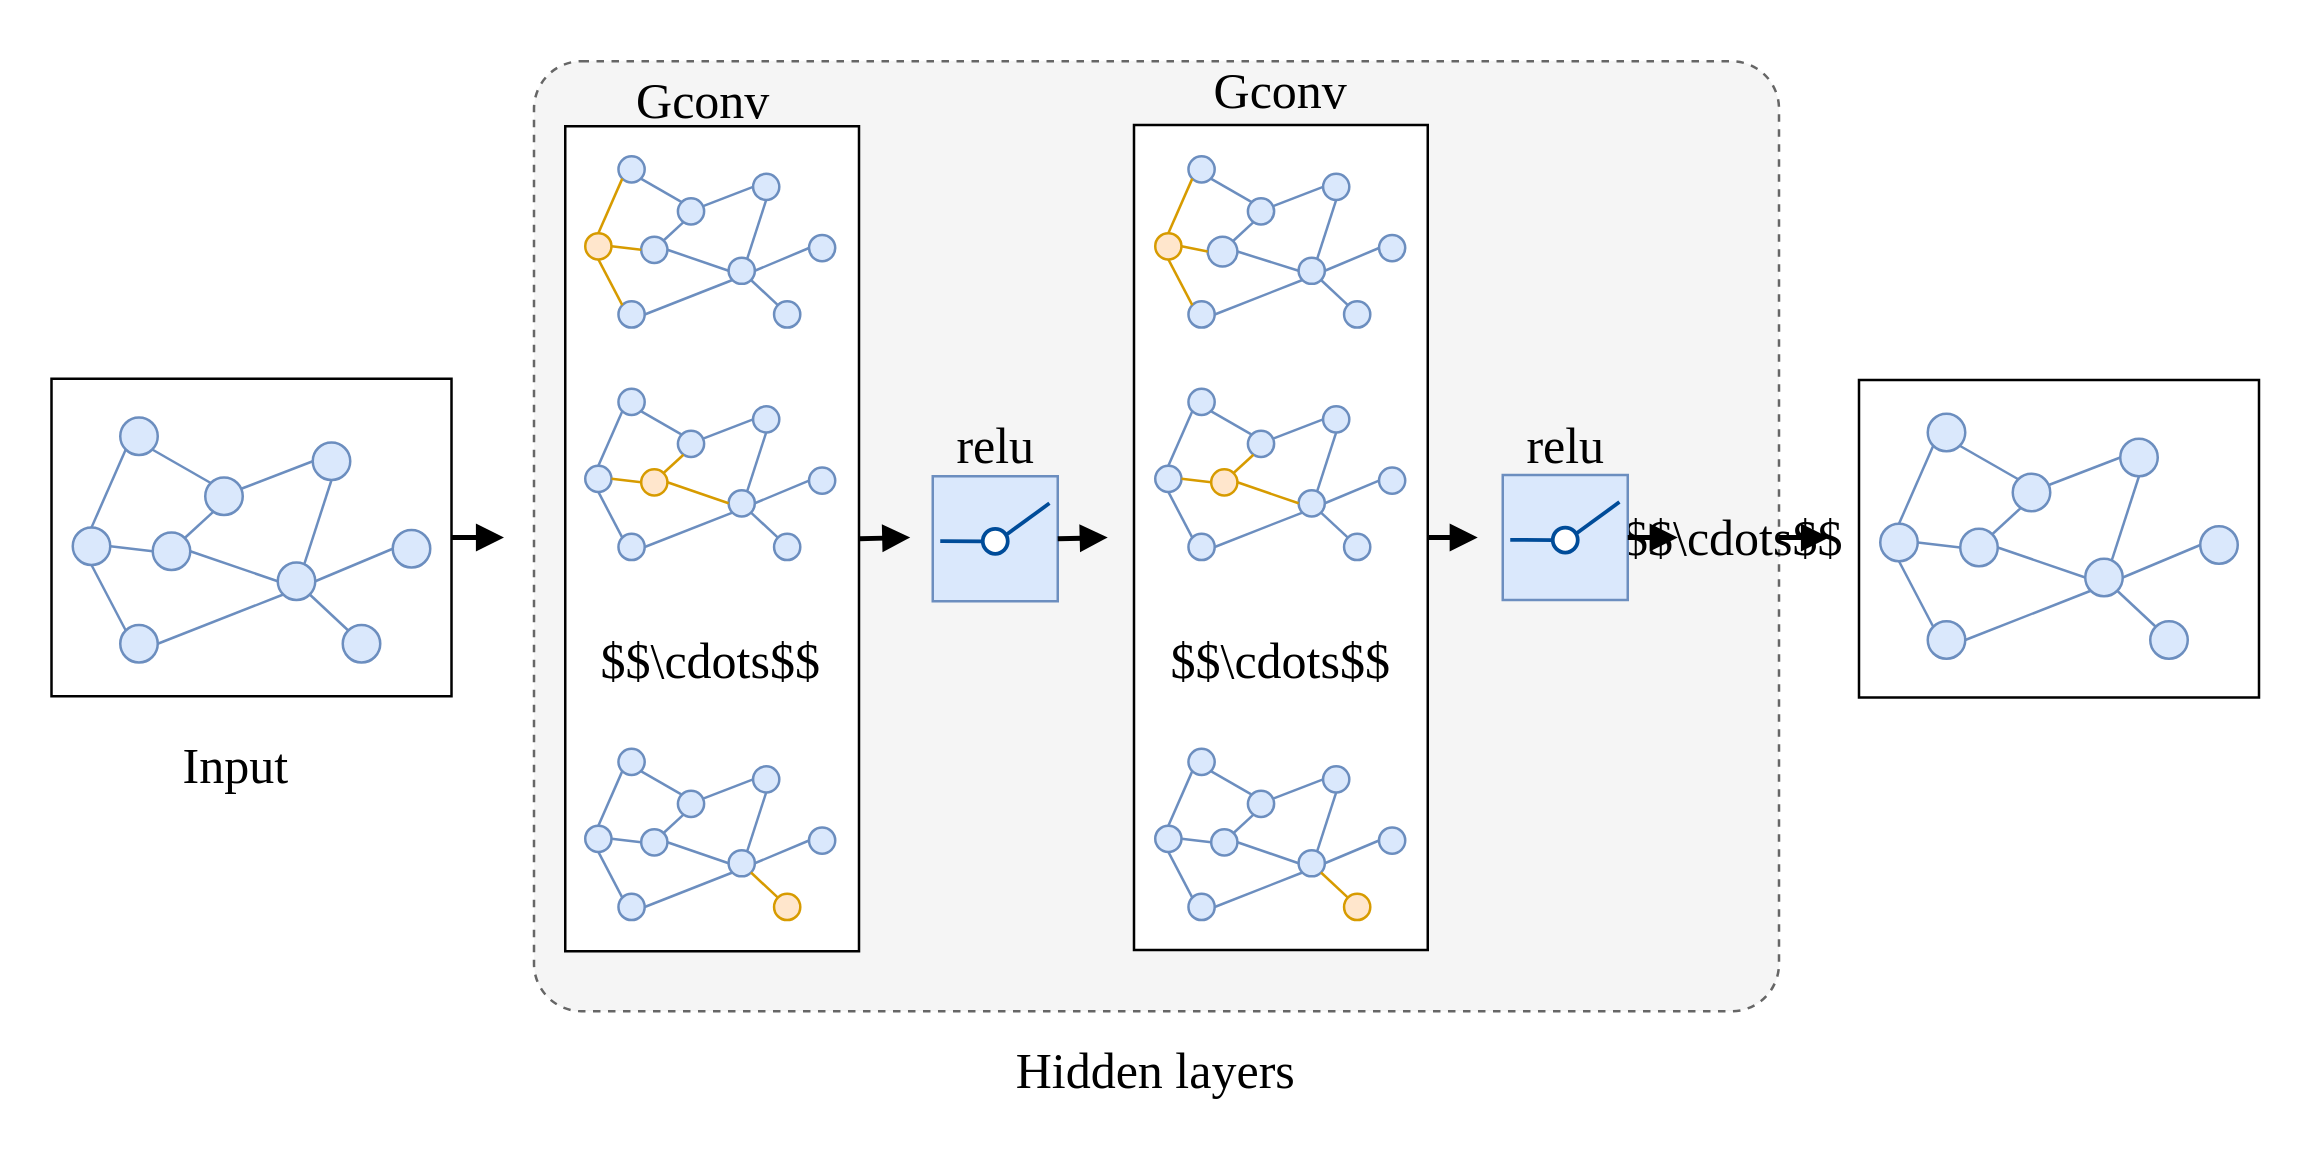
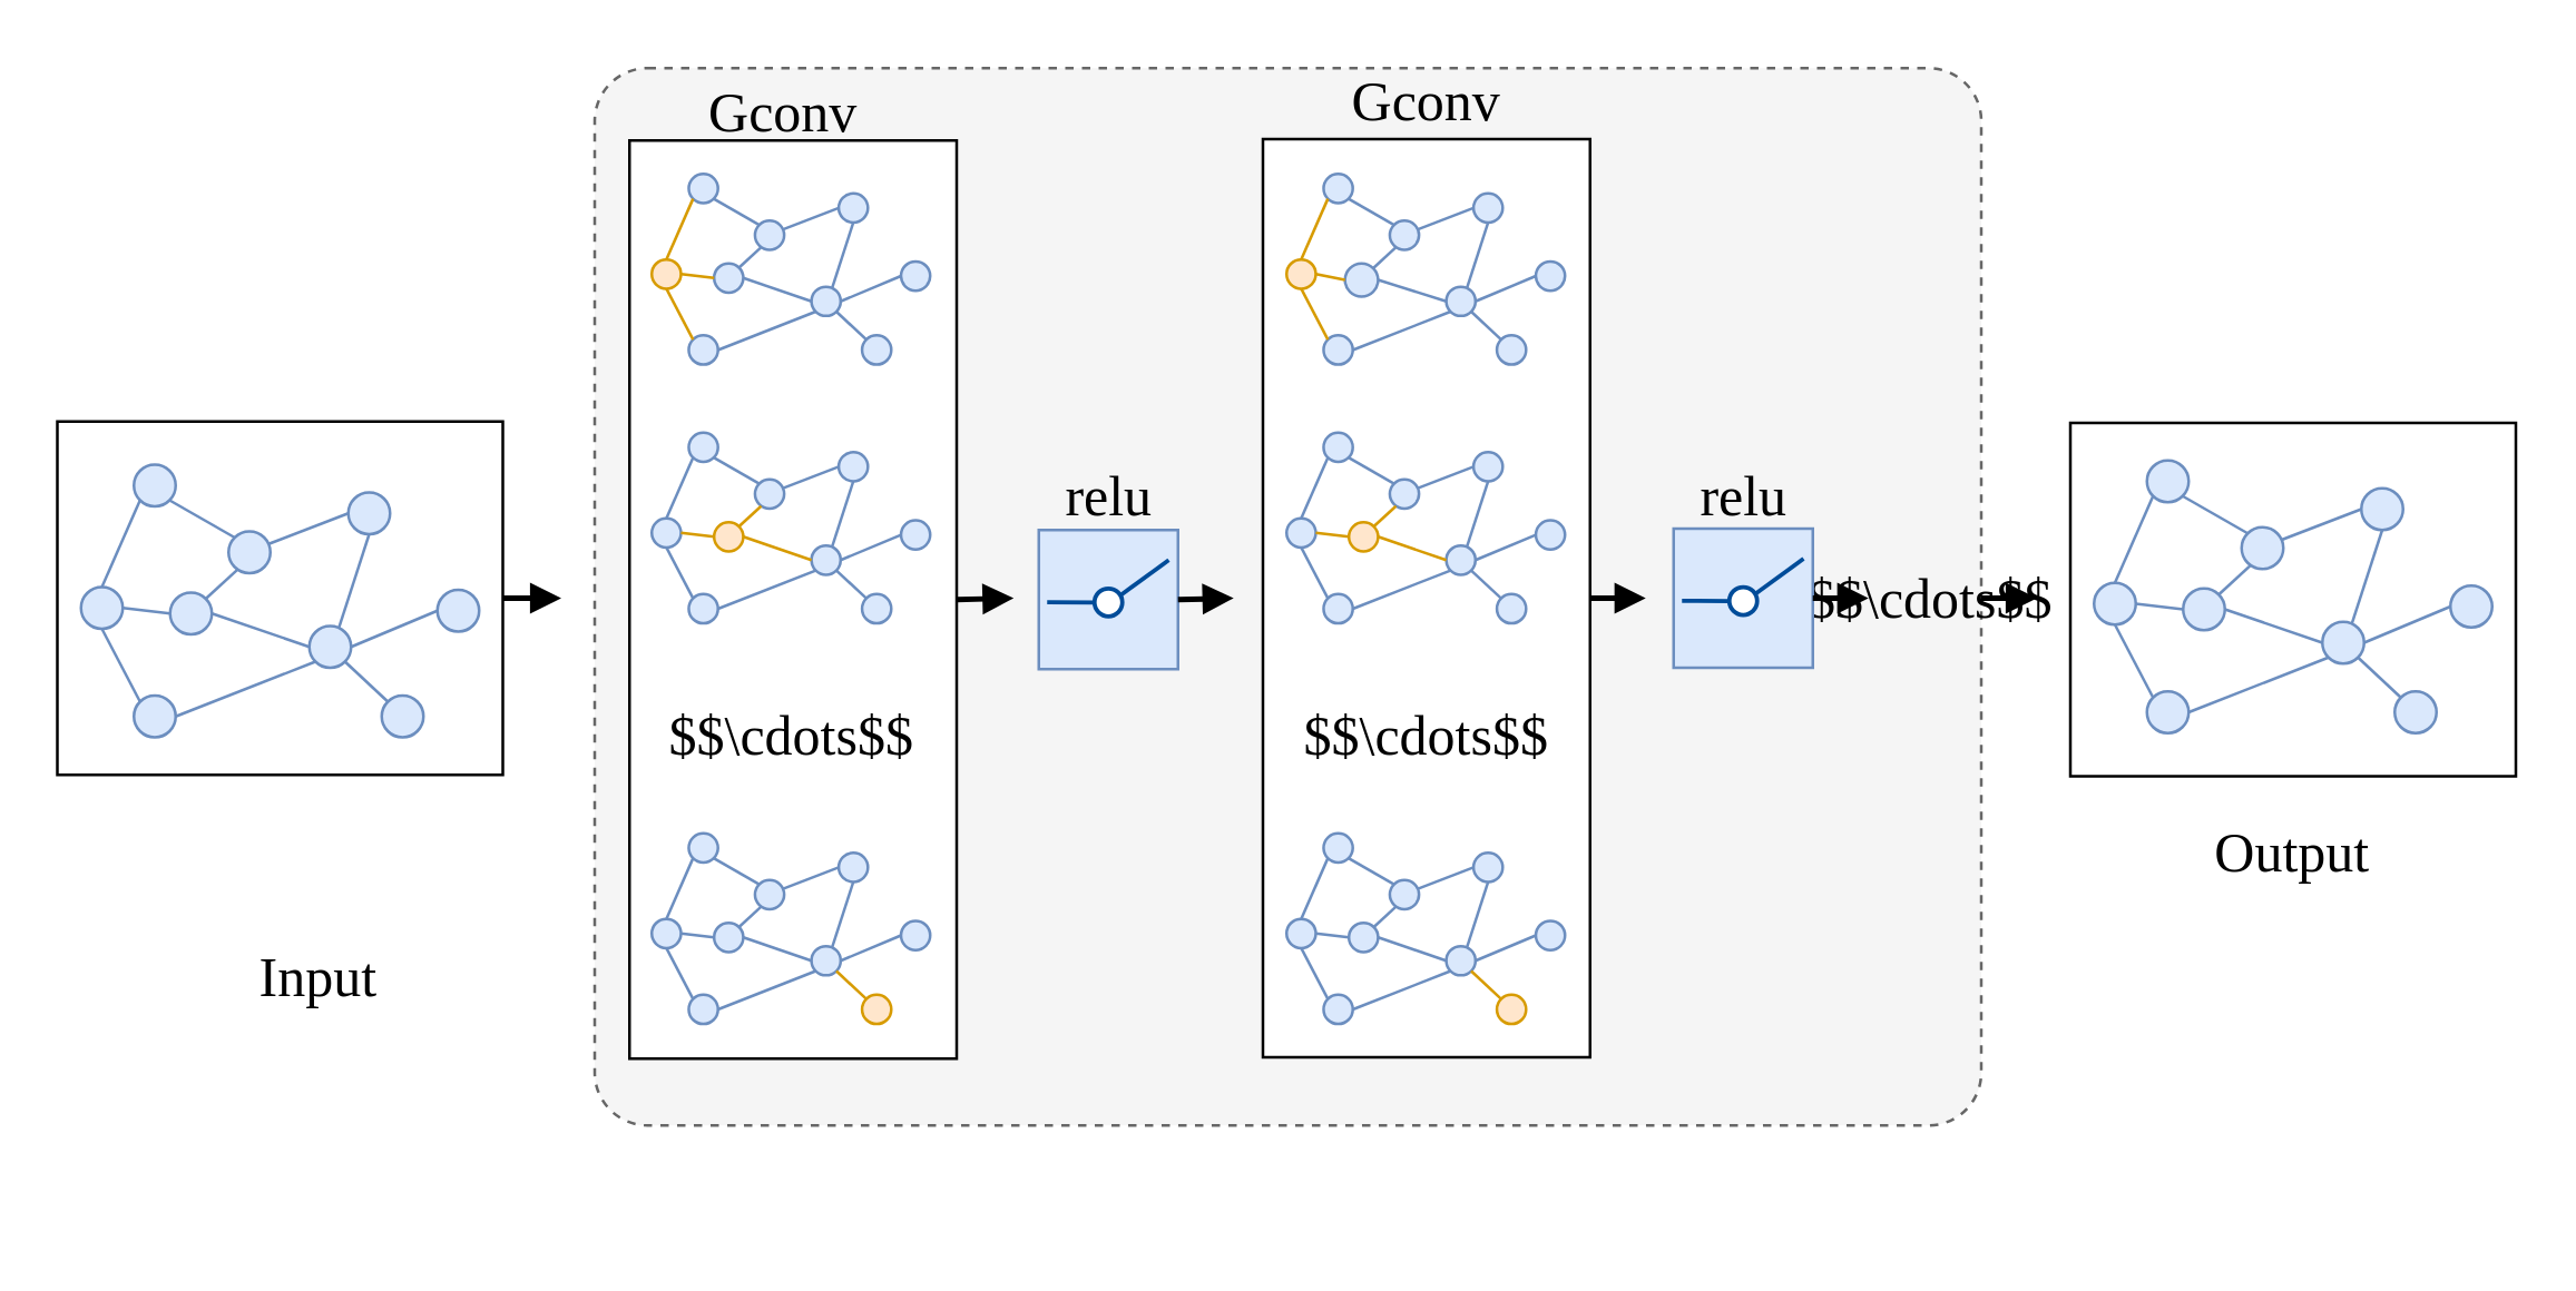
- <mxCell id="196" value="Input" style="text;html=1;align=center;verticalAlign=middle;whiteSpace=wrap;rounded=0;fontSize=20;fontFamily=Times New Roman;" parent="1" vertex="1"><mxGeometry x="64" y="290" width="60" height="30" as="geometry" /></mxCell>
+ <mxCell id="196" value="Input" style="text;html=1;align=center;verticalAlign=middle;whiteSpace=wrap;rounded=0;fontSize=20;fontFamily=Times New Roman;" parent="1" vertex="1"><mxGeometry x="84" y="335" width="60" height="30" as="geometry" /></mxCell>
+ <mxCell id="197" value="Output" style="text;html=1;align=center;verticalAlign=middle;whiteSpace=wrap;rounded=0;fontSize=20;fontFamily=Times New Roman;" parent="1" vertex="1"><mxGeometry x="775" y="290" width="96" height="30" as="geometry" /></mxCell>
- <mxCell id="198" value="Hidden layers" style="text;html=1;align=center;verticalAlign=middle;whiteSpace=wrap;rounded=0;fontSize=20;fontFamily=Times New Roman;" parent="1" vertex="1"><mxGeometry x="388.25" y="412" width="147.5" height="30" as="geometry" /></mxCell>
